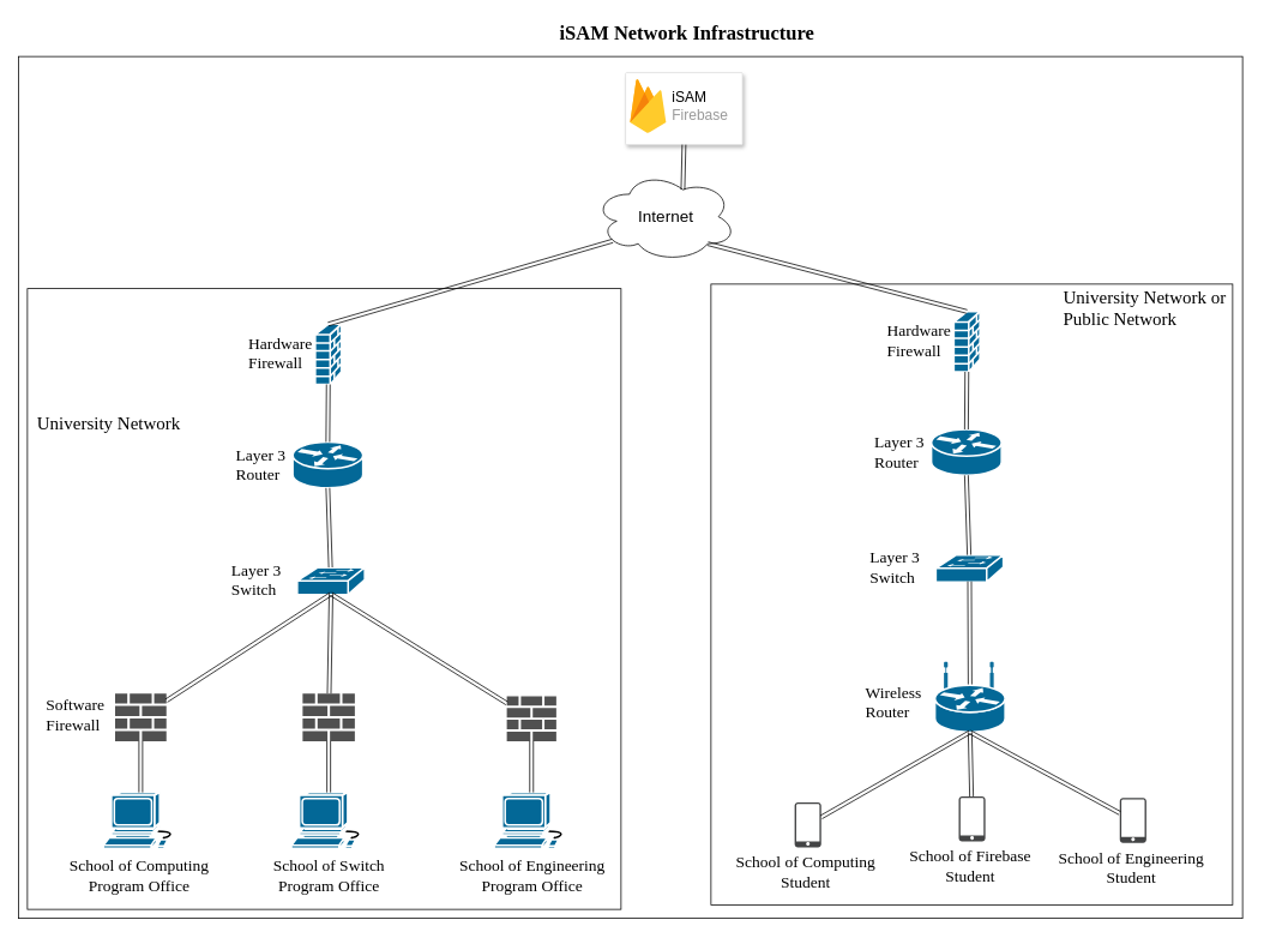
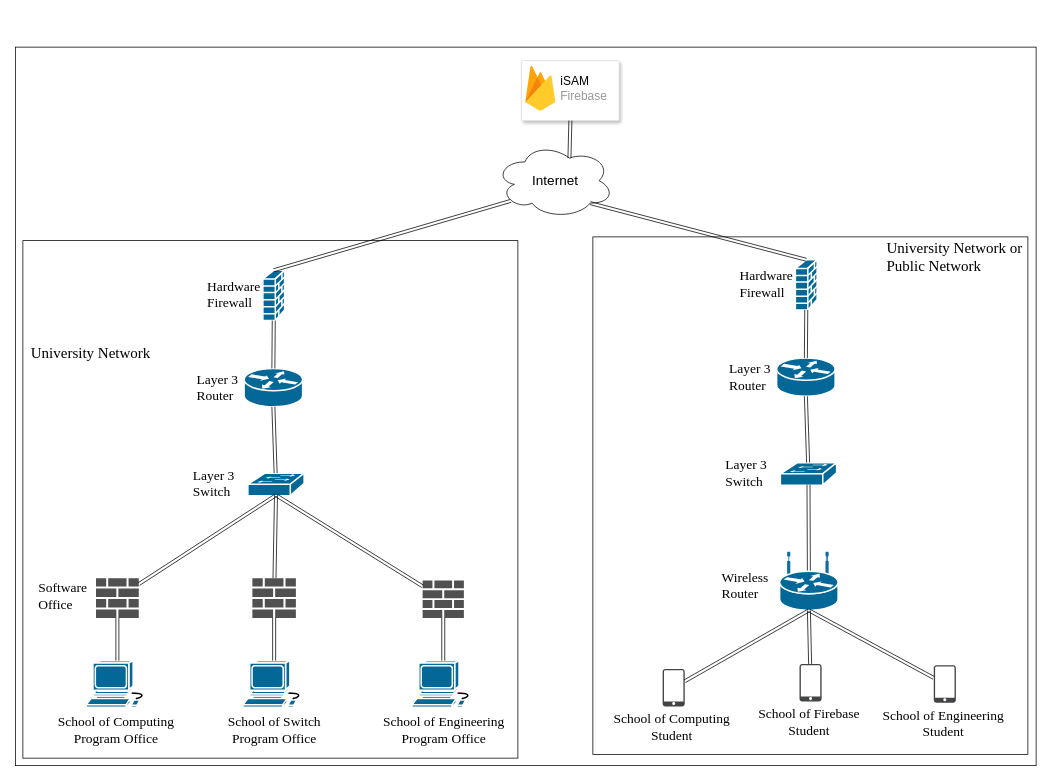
- <mxCell id="4" value="iSAM Network Infrastructure" style="text;html=1;resizable=0;points=[];autosize=1;align=left;verticalAlign=top;spacingTop=-4;fontSize=22;fontFamily=Times New Roman;fontStyle=1" parent="1" vertex="1"><mxGeometry x="620" y="20" width="280" height="30" as="geometry" /></mxCell>
- <mxCell id="17" value="Software &lt;br&gt;Firewall" style="text;html=1;resizable=0;points=[];autosize=1;align=left;verticalAlign=top;spacingTop=-4;fontSize=18;fontFamily=Times New Roman;" parent="1" vertex="1"><mxGeometry x="49" y="770" width="80" height="50" as="geometry" /></mxCell>
+ <mxCell id="17" value="Software &lt;br&gt;Office" style="text;html=1;resizable=0;points=[];autosize=1;align=left;verticalAlign=top;spacingTop=-4;fontSize=18;fontFamily=Times New Roman;" parent="1" vertex="1"><mxGeometry x="49" y="770" width="80" height="50" as="geometry" /></mxCell>
